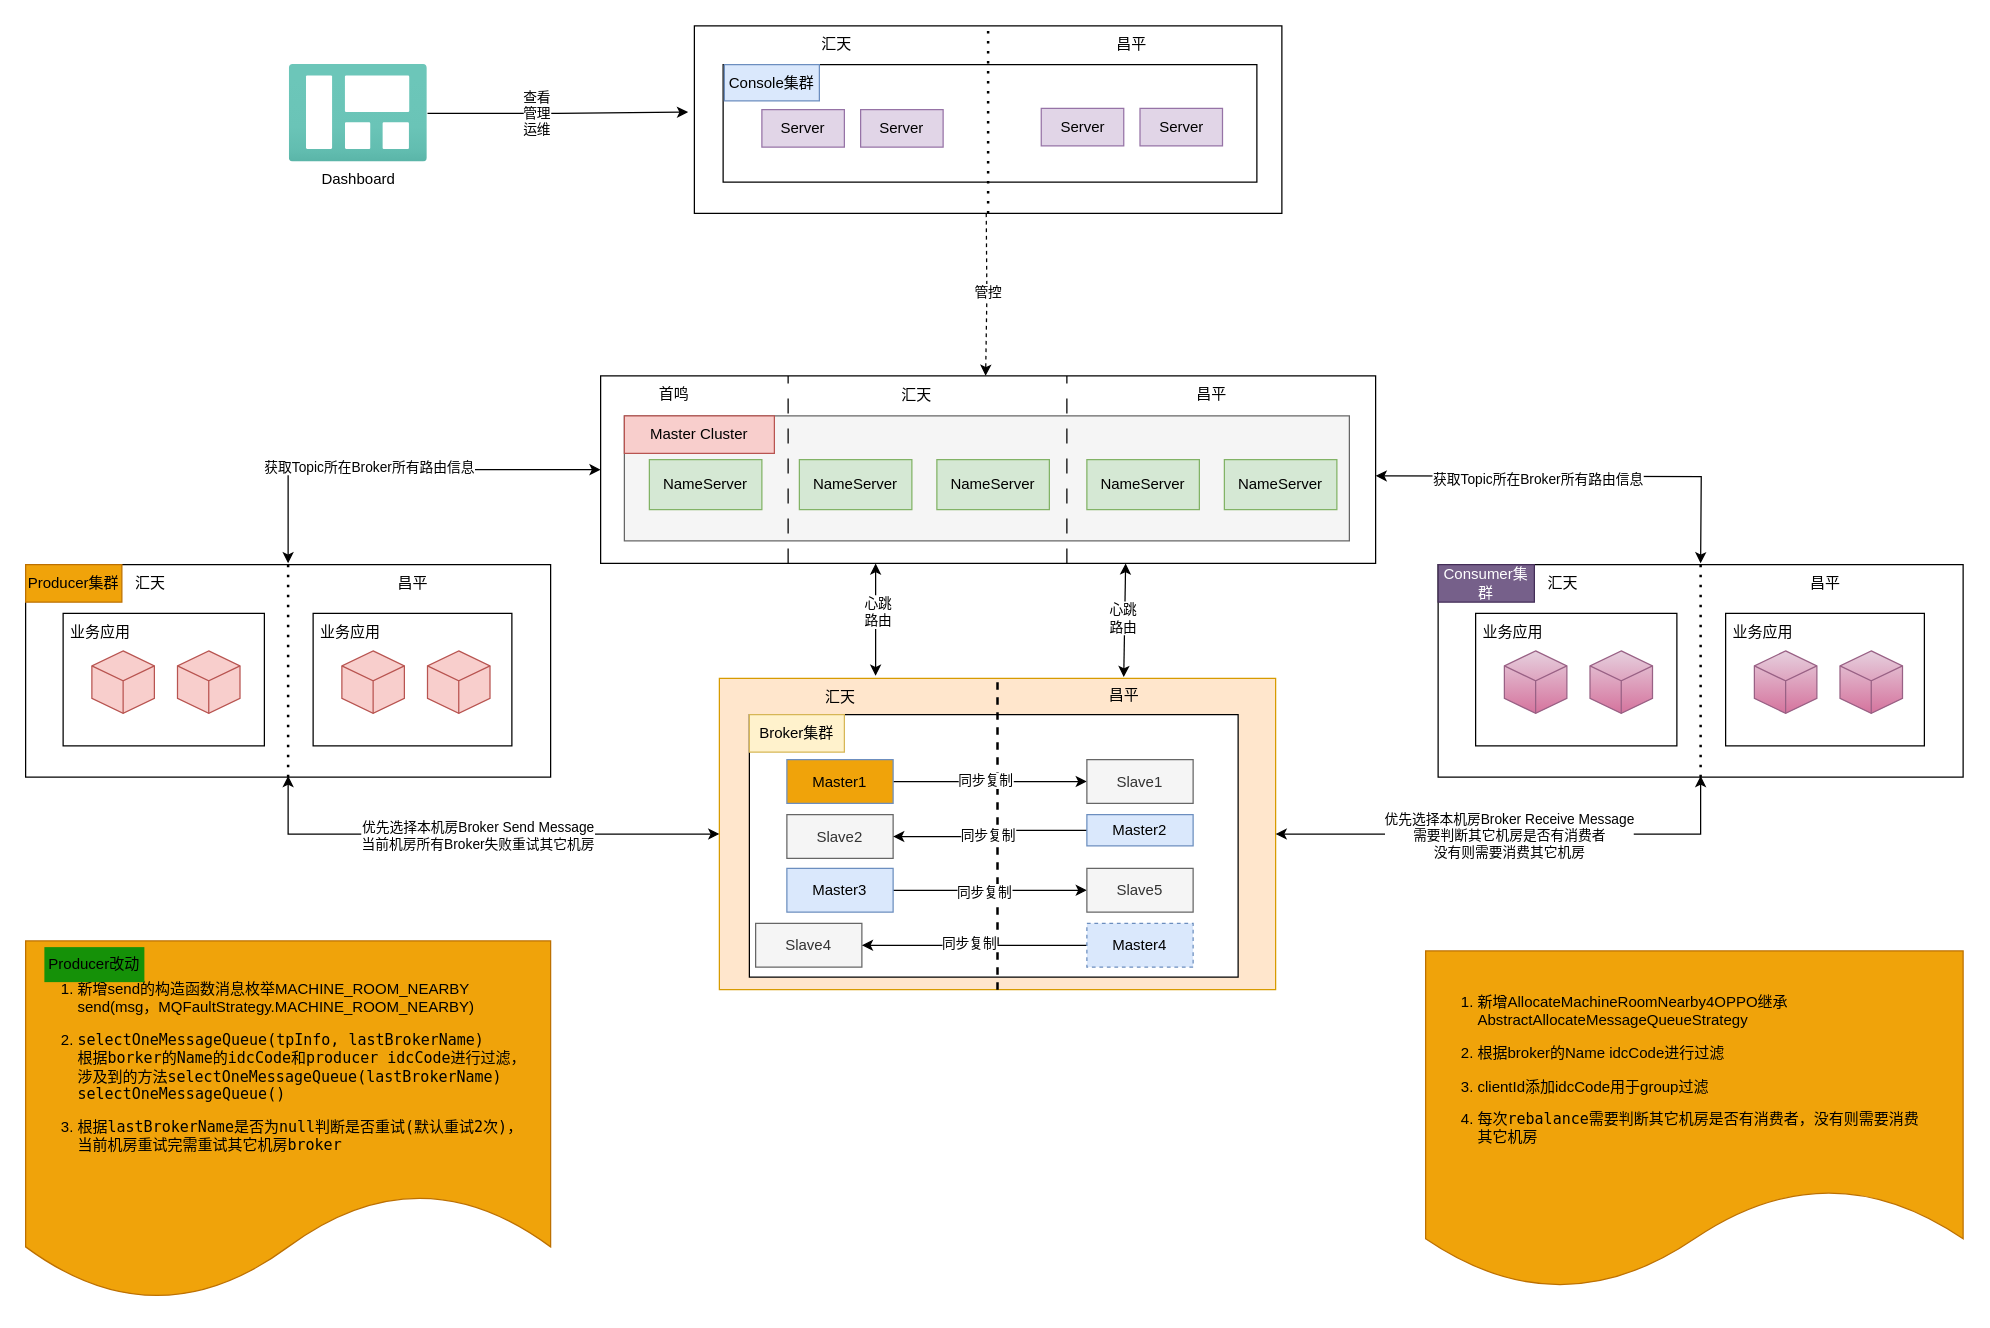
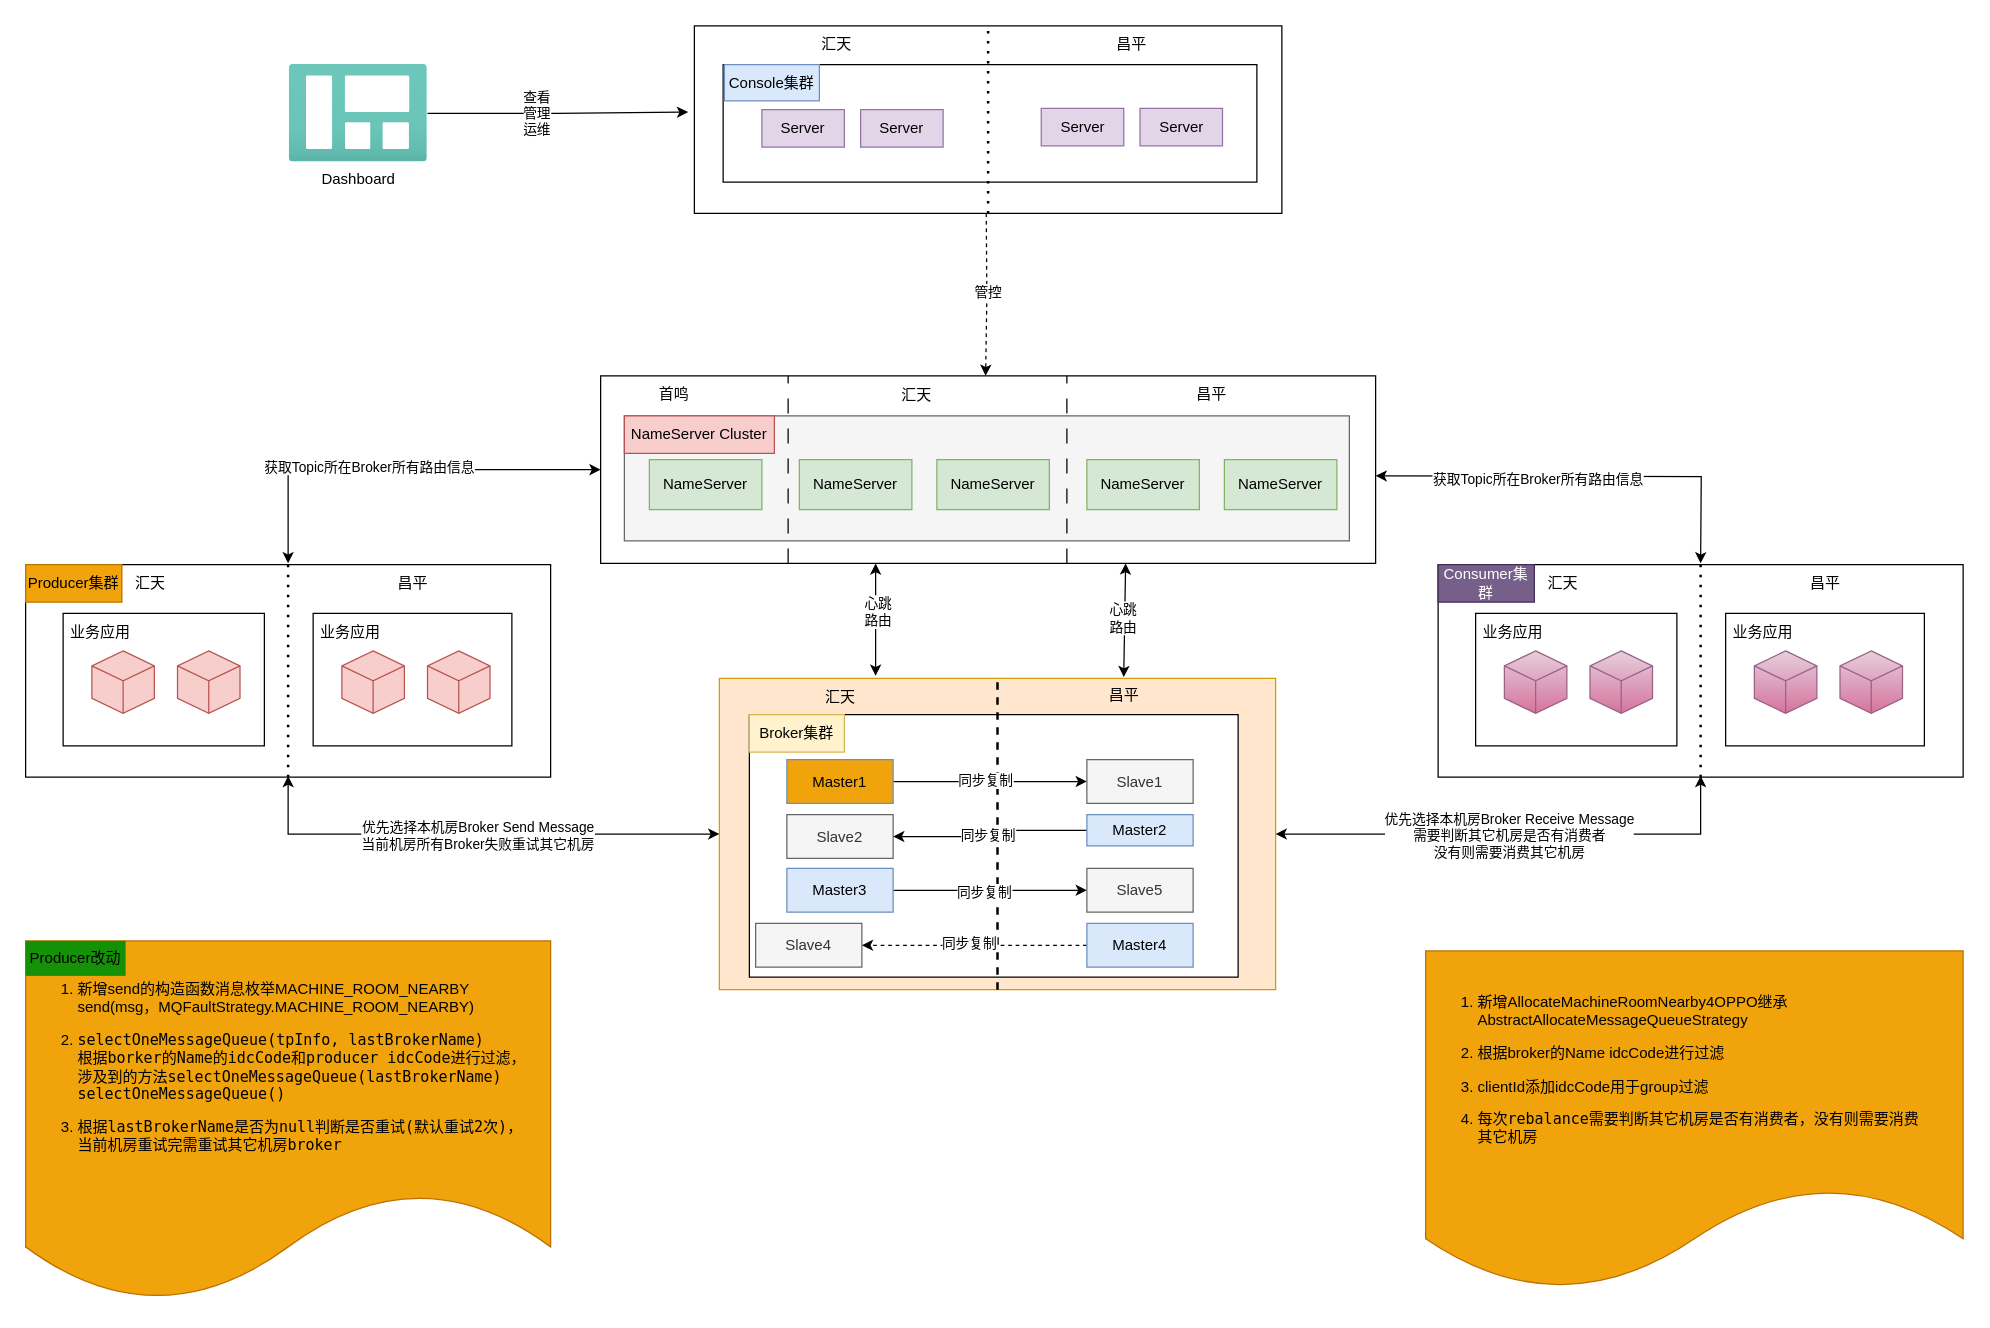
- <mxCell id="11" value="Master Cluster" style="text;html=1;strokeColor=#b85450;fillColor=#f8cecc;align=center;verticalAlign=middle;whiteSpace=wrap;rounded=0;" parent="1" vertex="1"><mxGeometry x="499" y="332" width="120" height="30" as="geometry" /></mxCell>
+ <mxCell id="11" value="NameServer Cluster" style="text;html=1;strokeColor=#b85450;fillColor=#f8cecc;align=center;verticalAlign=middle;whiteSpace=wrap;rounded=0;" parent="1" vertex="1"><mxGeometry x="499" y="332" width="120" height="30" as="geometry" /></mxCell>
- <mxCell id="60" value="" style="edgeStyle=orthogonalEdgeStyle;rounded=0;orthogonalLoop=1;jettySize=auto;html=1;" parent="1" source="62" target="59" edge="1"><mxGeometry relative="1" as="geometry" /></mxCell>
+ <mxCell id="60" value="" style="edgeStyle=orthogonalEdgeStyle;rounded=0;orthogonalLoop=1;jettySize=auto;html=1;dashed=1;" parent="1" source="62" target="59" edge="1"><mxGeometry relative="1" as="geometry" /></mxCell>
- <mxCell id="62" value="Master4" style="rounded=0;whiteSpace=wrap;html=1;fillColor=#dae8fc;strokeColor=#6c8ebf;dashed=1;" parent="1" vertex="1"><mxGeometry x="869" y="738" width="85" height="35" as="geometry" /></mxCell>
+ <mxCell id="62" value="Master4" style="rounded=0;whiteSpace=wrap;html=1;fillColor=#dae8fc;strokeColor=#6c8ebf;" parent="1" vertex="1"><mxGeometry x="869" y="738" width="85" height="35" as="geometry" /></mxCell>
- <mxCell id="92" value="Producer改动" style="text;html=1;align=center;verticalAlign=middle;whiteSpace=wrap;rounded=0;fillColor=#159108;" parent="1" vertex="1"><mxGeometry x="35" y="757" width="80" height="28" as="geometry" /></mxCell>
+ <mxCell id="92" value="Producer改动" style="text;html=1;align=center;verticalAlign=middle;whiteSpace=wrap;rounded=0;fillColor=#159108;" parent="1" vertex="1"><mxGeometry x="20" y="752" width="80" height="28" as="geometry" /></mxCell>
